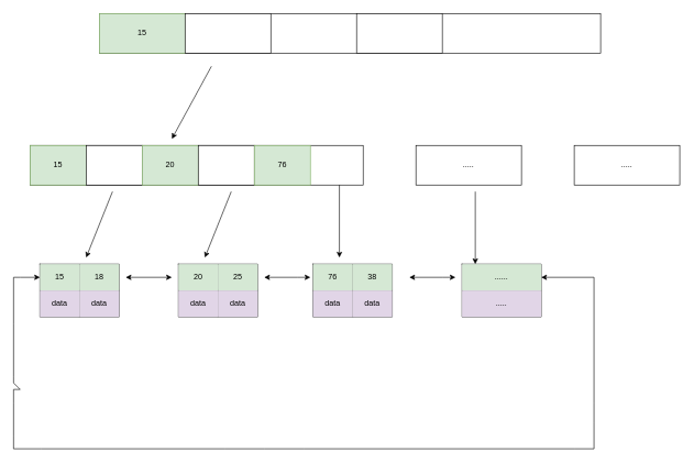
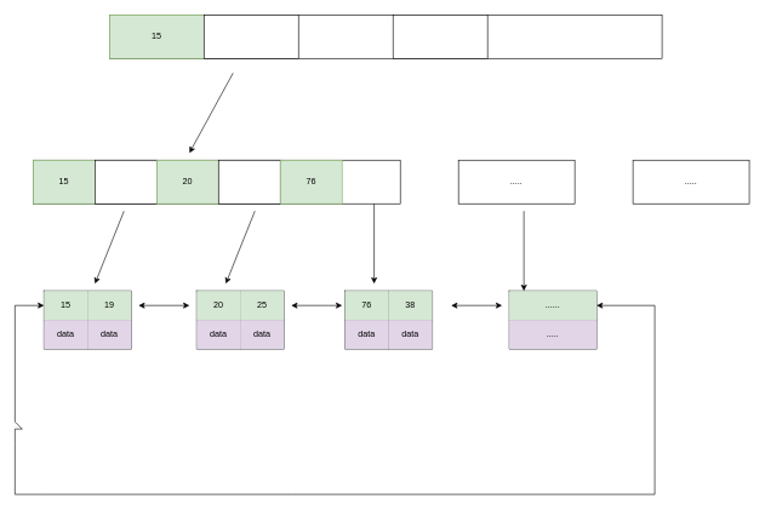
- <mxCell id="18" value="18" style="shape=partialRectangle;html=1;whiteSpace=wrap;connectable=0;fillColor=#d5e8d4;top=0;left=0;bottom=0;right=0;overflow=hidden;strokeColor=#82b366;" vertex="1" parent="16"><mxGeometry x="60" width="60" height="40" as="geometry"><mxRectangle width="60" height="40" as="alternateBounds" /></mxGeometry></mxCell>
+ <mxCell id="18" value="19" style="shape=partialRectangle;html=1;whiteSpace=wrap;connectable=0;fillColor=#d5e8d4;top=0;left=0;bottom=0;right=0;overflow=hidden;strokeColor=#82b366;" vertex="1" parent="16"><mxGeometry x="60" width="60" height="40" as="geometry"><mxRectangle width="60" height="40" as="alternateBounds" /></mxGeometry></mxCell>
